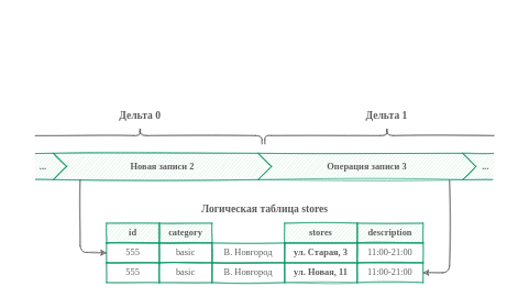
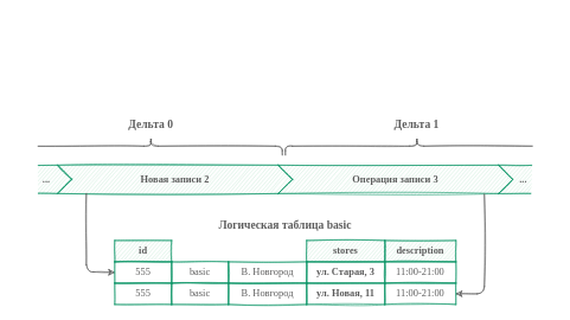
- <mxCell id="11" value="&lt;span style=&quot;color: rgb(92 , 92 , 92) ; font-weight: bold&quot;&gt;&lt;font style=&quot;font-size: 16px&quot; face=&quot;Comic Sans MS&quot;&gt;Логическая таблица stores&lt;/font&gt;&lt;/span&gt;" style="text;html=1;strokeColor=none;align=center;verticalAlign=middle;whiteSpace=wrap;rounded=0;sketch=1;fillColor=#ffffff;" parent="1" vertex="1"><mxGeometry x="221" y="305.75" width="360" height="20" as="geometry" /></mxCell>
+ <mxCell id="11" value="&lt;span style=&quot;color: rgb(92 , 92 , 92) ; font-weight: bold&quot;&gt;&lt;font style=&quot;font-size: 16px&quot; face=&quot;Comic Sans MS&quot;&gt;Логическая таблица basic&lt;/font&gt;&lt;/span&gt;" style="text;html=1;strokeColor=none;align=center;verticalAlign=middle;whiteSpace=wrap;rounded=0;sketch=1;fillColor=#ffffff;" parent="1" vertex="1"><mxGeometry x="221" y="305.75" width="360" height="20" as="geometry" /></mxCell>
- <mxCell id="6" value="&lt;font color=&quot;#5c5c5c&quot; style=&quot;font-size: 14px&quot;&gt;&lt;span&gt;category&lt;br&gt;&lt;/span&gt;&lt;/font&gt;" style="rounded=0;whiteSpace=wrap;html=1;fontStyle=1;sketch=1;fontFamily=Comic Sans MS;strokeColor=#12976B;fillColor=#CCEBD8;" parent="1" vertex="1"><mxGeometry x="241" y="337.75" width="80" height="30" as="geometry" /></mxCell>
